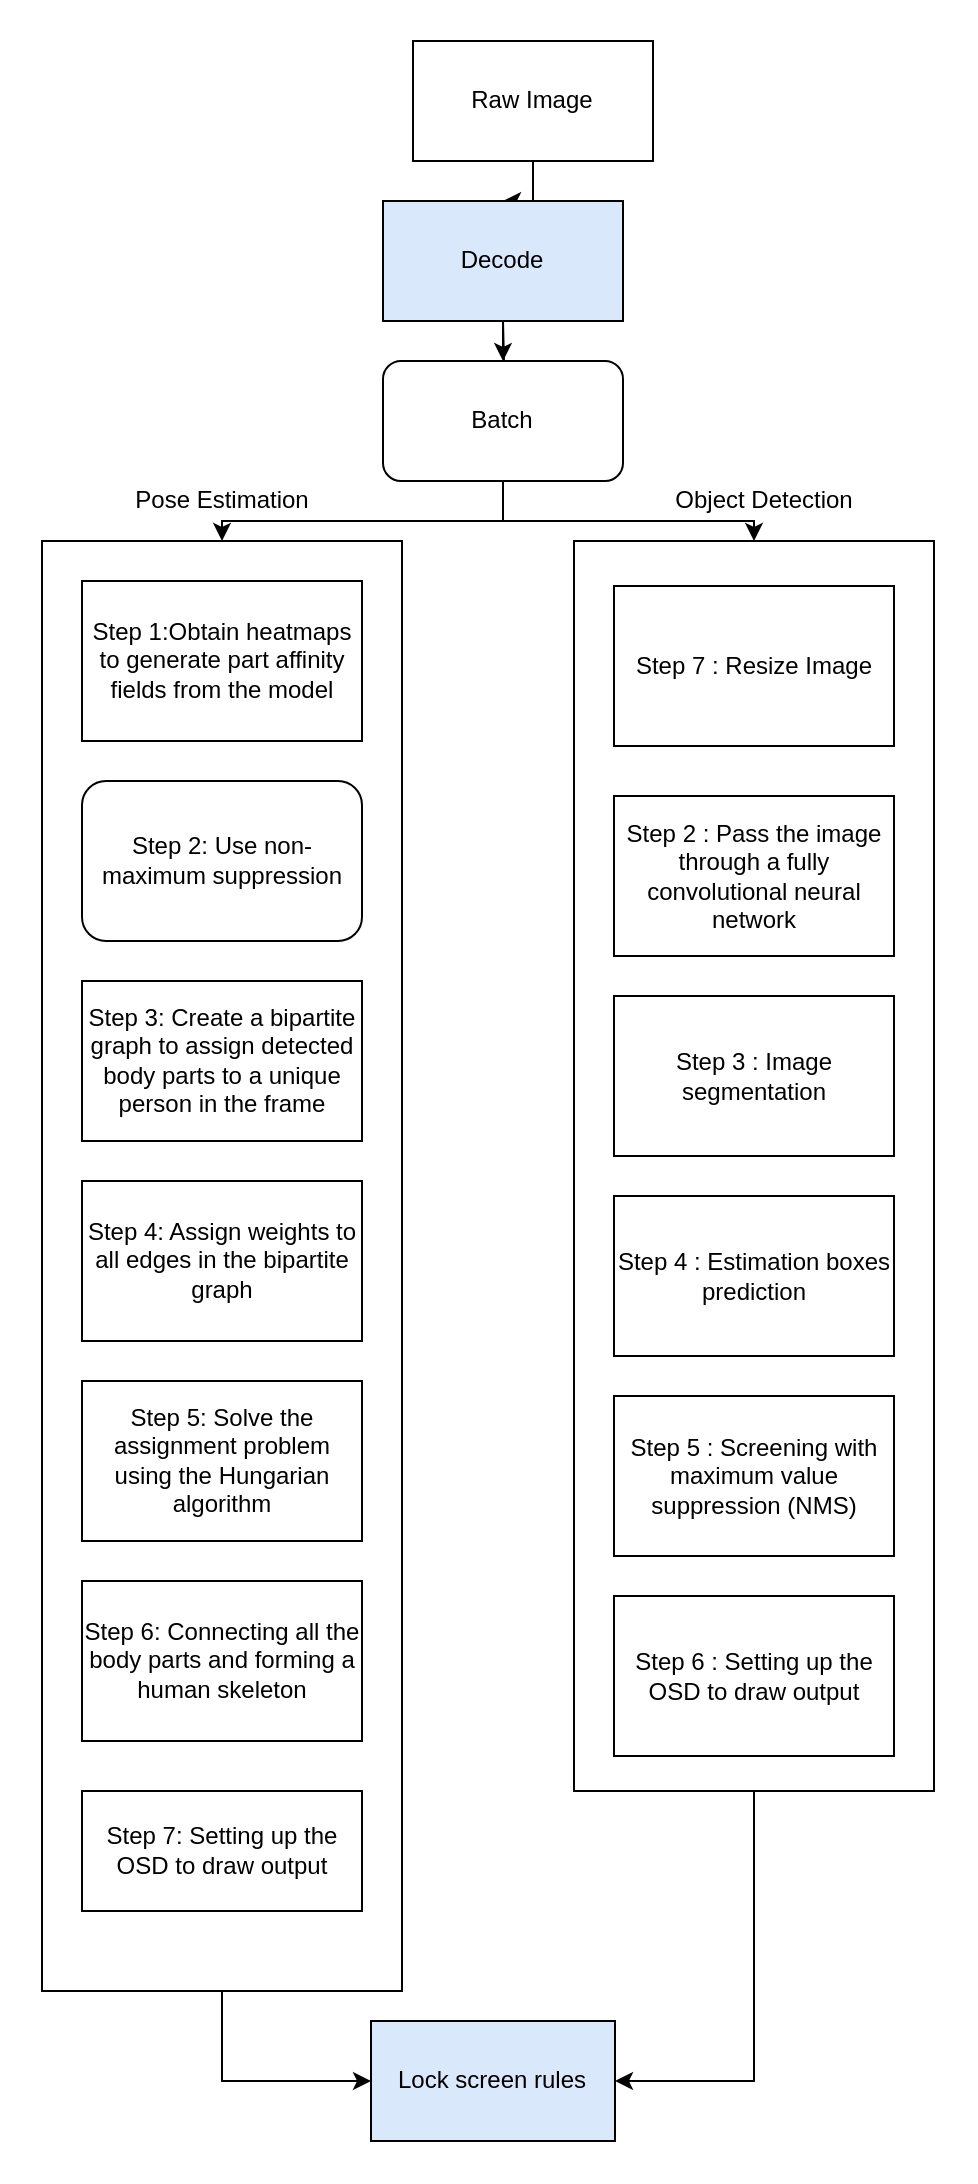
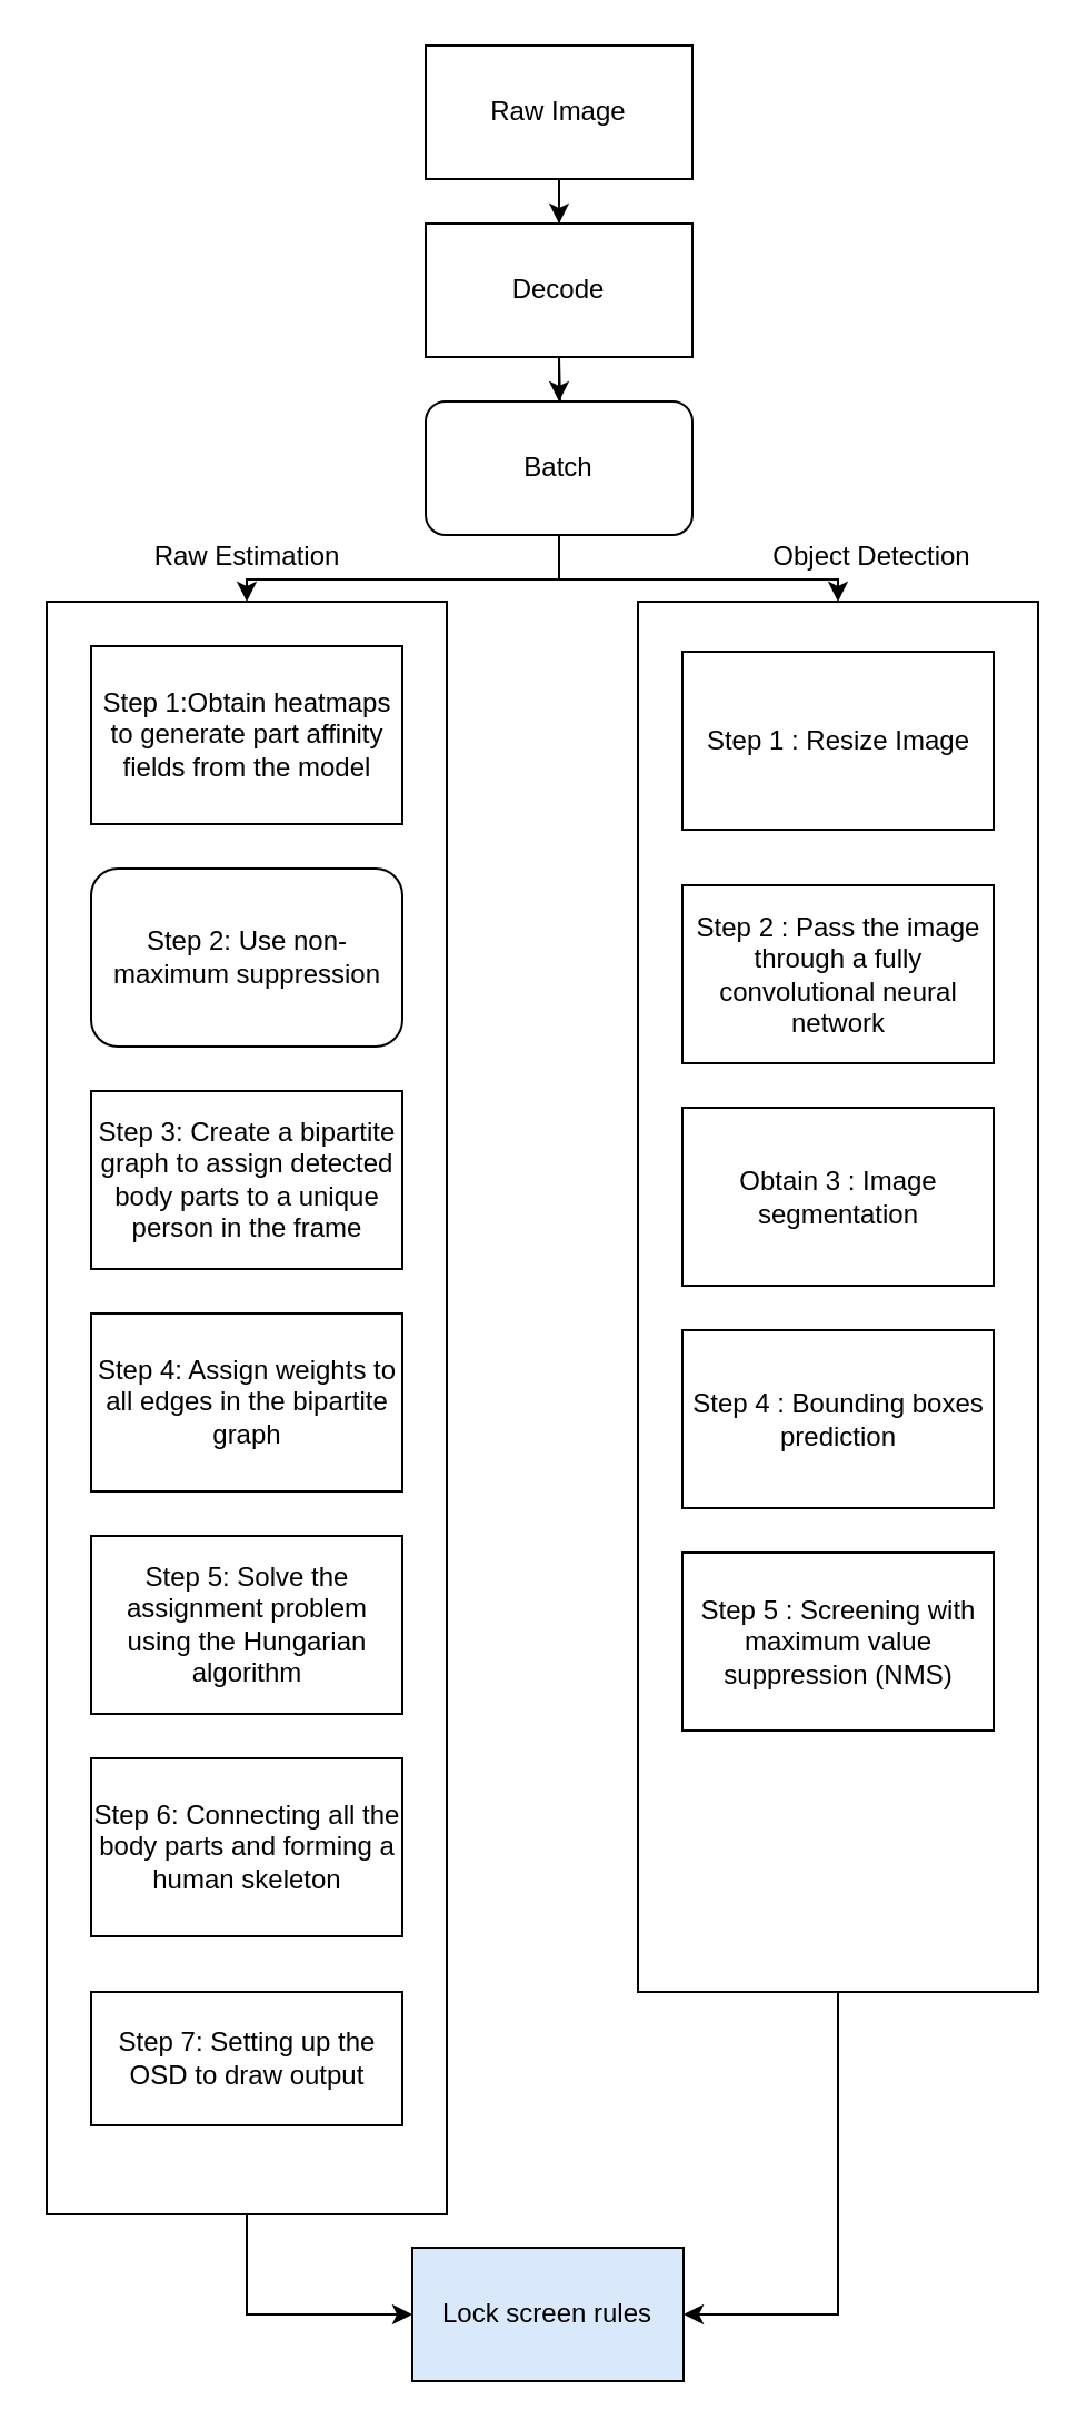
- <mxCell id="5" value="Raw Image" style="rounded=0;whiteSpace=wrap;html=1;" vertex="1" parent="1"><mxGeometry x="206" y="20" width="120" height="60" as="geometry" /></mxCell>
+ <mxCell id="5" value="Raw Image" style="rounded=0;whiteSpace=wrap;html=1;" vertex="1" parent="1"><mxGeometry x="191" y="20" width="120" height="60" as="geometry" /></mxCell>
- <mxCell id="7" value="Decode" style="rounded=0;whiteSpace=wrap;html=1;fillColor=#dae8fc;" vertex="1" parent="1"><mxGeometry x="191" y="100" width="120" height="60" as="geometry" /></mxCell>
+ <mxCell id="7" value="Decode" style="rounded=0;whiteSpace=wrap;html=1;" vertex="1" parent="1"><mxGeometry x="191" y="100" width="120" height="60" as="geometry" /></mxCell>
- <mxCell id="21" value="Pose Estimation" style="text;html=1;strokeColor=none;fillColor=none;align=center;verticalAlign=middle;whiteSpace=wrap;rounded=0;" vertex="1" parent="1"><mxGeometry x="35.5" y="240" width="150" height="20" as="geometry" /></mxCell>
+ <mxCell id="21" value="Raw Estimation" style="text;html=1;strokeColor=none;fillColor=none;align=center;verticalAlign=middle;whiteSpace=wrap;rounded=0;" vertex="1" parent="1"><mxGeometry x="35.5" y="240" width="150" height="20" as="geometry" /></mxCell>
- <mxCell id="19" value="Object Detection" style="text;html=1;strokeColor=none;fillColor=none;align=center;verticalAlign=middle;whiteSpace=wrap;rounded=0;" vertex="1" parent="1"><mxGeometry x="326.5" y="240" width="110" height="20" as="geometry" /></mxCell>
+ <mxCell id="19" value="Object Detection" style="text;html=1;strokeColor=none;fillColor=none;align=center;verticalAlign=middle;whiteSpace=wrap;rounded=0;" vertex="1" parent="1"><mxGeometry x="336.5" y="240" width="110" height="20" as="geometry" /></mxCell>
- <mxCell id="24" value="Step 7 : Resize Image" style="rounded=0;whiteSpace=wrap;html=1;" vertex="1" parent="1"><mxGeometry x="306.5" y="292.5" width="140" height="80" as="geometry" /></mxCell>
+ <mxCell id="24" value="Step 1 : Resize Image" style="rounded=0;whiteSpace=wrap;html=1;" vertex="1" parent="1"><mxGeometry x="306.5" y="292.5" width="140" height="80" as="geometry" /></mxCell>
- <mxCell id="26" value="Step 3 : Image segmentation" style="rounded=0;whiteSpace=wrap;html=1;" vertex="1" parent="1"><mxGeometry x="306.5" y="497.5" width="140" height="80" as="geometry" /></mxCell>
+ <mxCell id="26" value="Obtain 3 : Image segmentation" style="rounded=0;whiteSpace=wrap;html=1;" vertex="1" parent="1"><mxGeometry x="306.5" y="497.5" width="140" height="80" as="geometry" /></mxCell>
- <mxCell id="27" value="Step 4 : Estimation boxes prediction" style="rounded=0;whiteSpace=wrap;html=1;" vertex="1" parent="1"><mxGeometry x="306.5" y="597.5" width="140" height="80" as="geometry" /></mxCell>
+ <mxCell id="27" value="Step 4 : Bounding boxes prediction" style="rounded=0;whiteSpace=wrap;html=1;" vertex="1" parent="1"><mxGeometry x="306.5" y="597.5" width="140" height="80" as="geometry" /></mxCell>
- <mxCell id="29" value="Step 6 : Setting up the OSD to draw output" style="rounded=0;whiteSpace=wrap;html=1;" vertex="1" parent="1"><mxGeometry x="306.5" y="797.5" width="140" height="80" as="geometry" /></mxCell>
